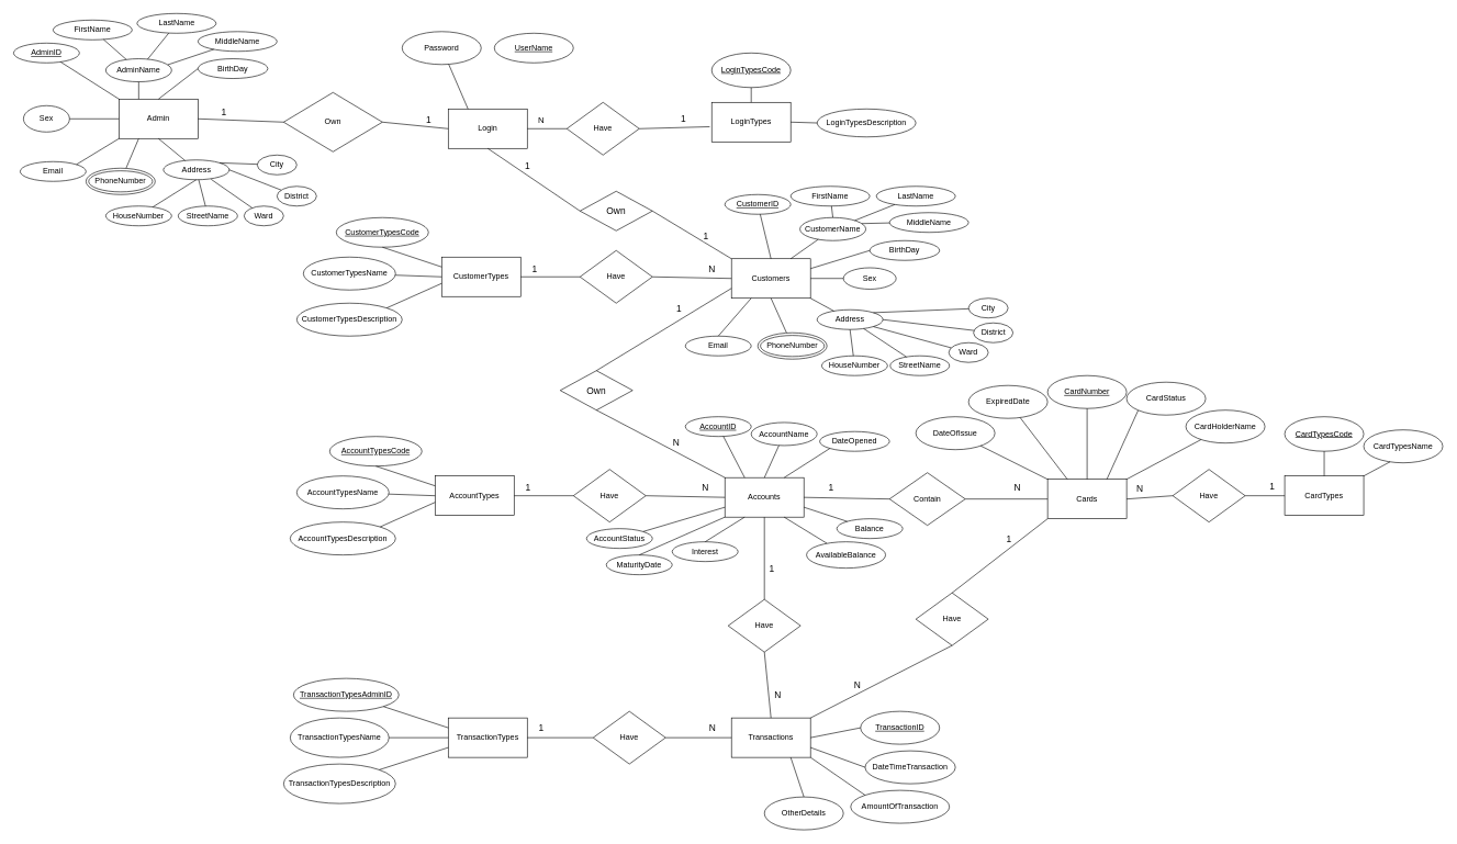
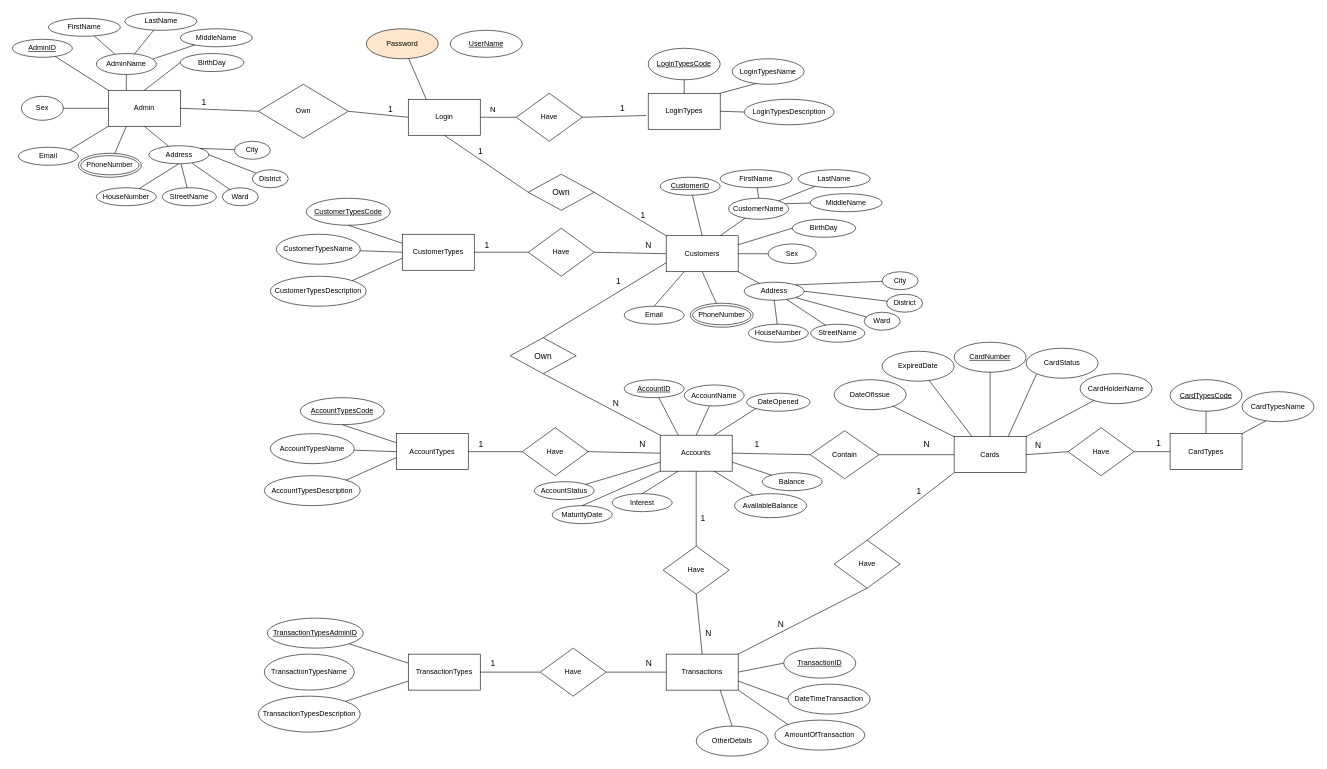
- <mxCell id="23" value="Password" style="ellipse;whiteSpace=wrap;html=1;" parent="1" vertex="1"><mxGeometry x="610" y="47.5" width="120" height="50" as="geometry" /></mxCell>
+ <mxCell id="23" value="Password" style="ellipse;whiteSpace=wrap;html=1;fillColor=#ffe6cc;" parent="1" vertex="1"><mxGeometry x="610" y="47.5" width="120" height="50" as="geometry" /></mxCell>
+ <mxCell id="27" value="LoginTypesName" style="ellipse;whiteSpace=wrap;html=1;" parent="1" vertex="1"><mxGeometry x="1220" y="97.5" width="120" height="42.5" as="geometry" /></mxCell>
+ <mxCell id="29" value="" style="endArrow=none;html=1;entryX=0.333;entryY=0.97;entryDx=0;entryDy=0;entryPerimeter=0;exitX=1;exitY=0;exitDx=0;exitDy=0;" parent="1" source="25" target="27" edge="1"><mxGeometry width="50" height="50" relative="1" as="geometry"><mxPoint x="1140" y="160" as="sourcePoint" /><mxPoint x="950" y="300" as="targetPoint" /></mxGeometry></mxCell>
- <mxCell id="160" value="" style="endArrow=none;html=1;entryX=0;entryY=0.5;entryDx=0;entryDy=0;" parent="1" source="159" target="156" edge="1"><mxGeometry width="50" height="50" relative="1" as="geometry"><mxPoint x="890" y="1253.75" as="sourcePoint" /><mxPoint x="660" y="1050" as="targetPoint" /></mxGeometry></mxCell>
